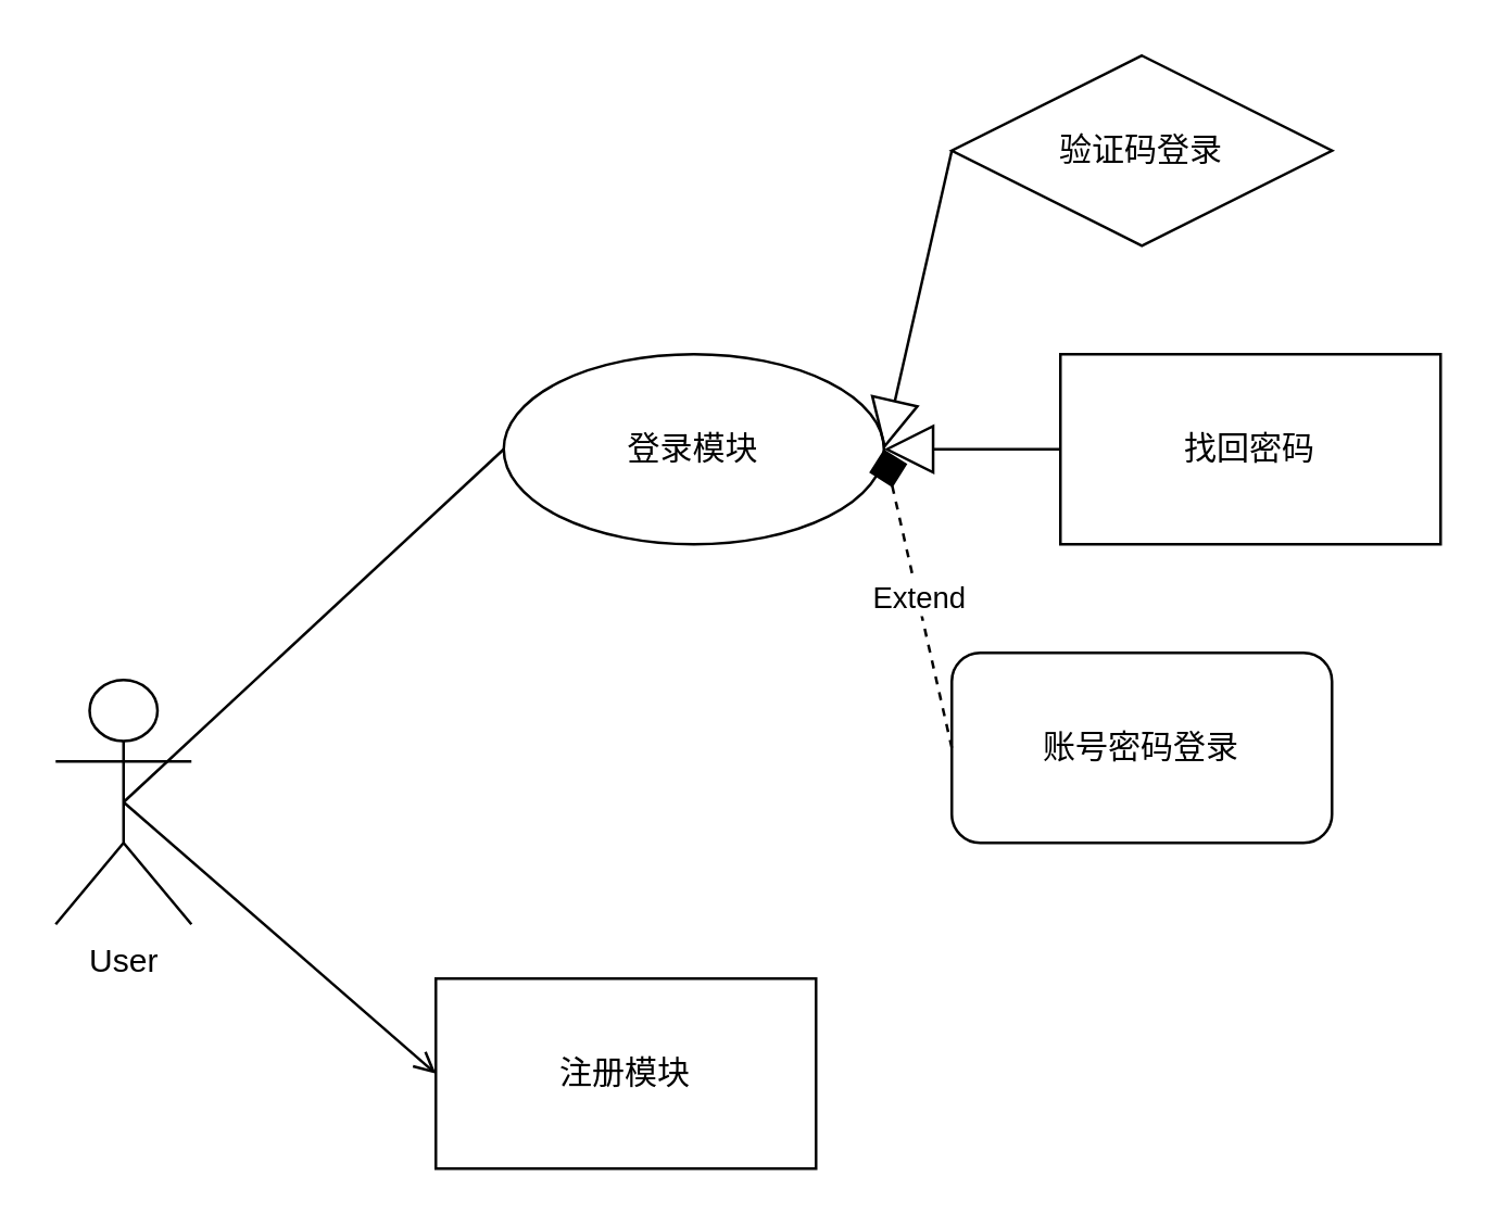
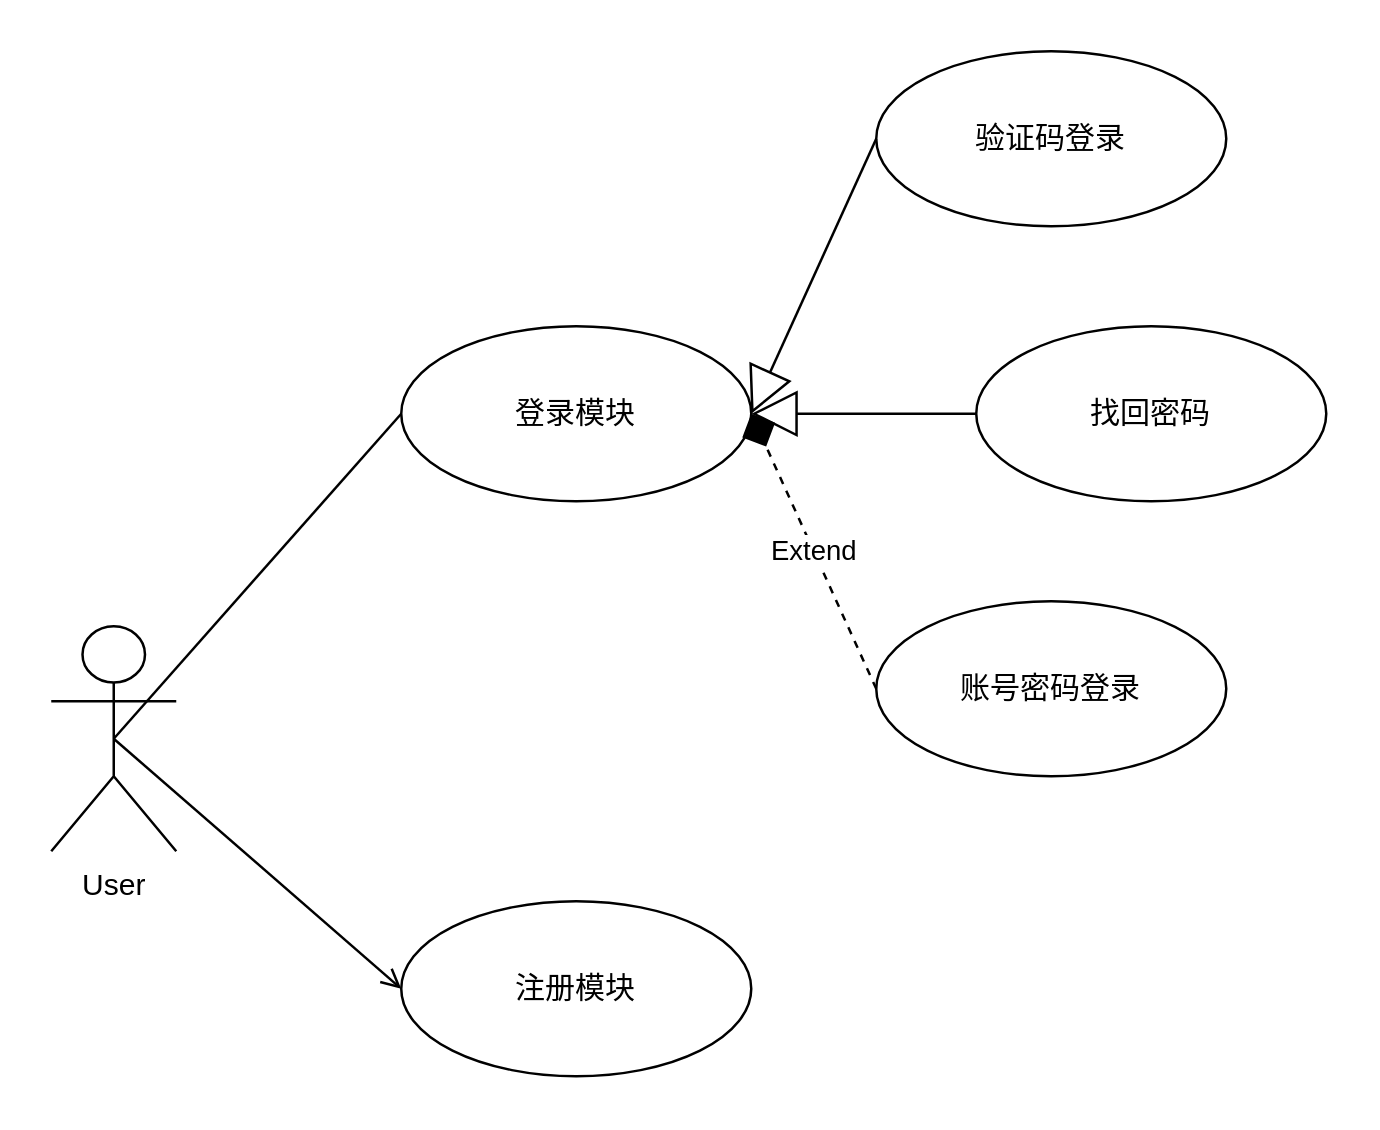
- <mxCell id="5" value="验证码登录" style="rhombus;whiteSpace=wrap;html=1;" vertex="1" parent="1"><mxGeometry x="350" y="20" width="140" height="70" as="geometry" /></mxCell>
+ <mxCell id="5" value="验证码登录" style="ellipse;whiteSpace=wrap;html=1;" vertex="1" parent="1"><mxGeometry x="350" y="20" width="140" height="70" as="geometry" /></mxCell>
- <mxCell id="3" value="登录模块" style="ellipse;whiteSpace=wrap;html=1;" vertex="1" parent="1"><mxGeometry x="185" y="130" width="140" height="70" as="geometry" /></mxCell>
+ <mxCell id="3" value="登录模块" style="ellipse;whiteSpace=wrap;html=1;" vertex="1" parent="1"><mxGeometry x="160" y="130" width="140" height="70" as="geometry" /></mxCell>
- <mxCell id="6" value="找回密码" style="whiteSpace=wrap;html=1;rounded=0;" vertex="1" parent="1"><mxGeometry x="390" y="130" width="140" height="70" as="geometry" /></mxCell>
+ <mxCell id="6" value="找回密码" style="ellipse;whiteSpace=wrap;html=1;" vertex="1" parent="1"><mxGeometry x="390" y="130" width="140" height="70" as="geometry" /></mxCell>
- <mxCell id="7" value="账号密码登录" style="whiteSpace=wrap;html=1;rounded=1;" vertex="1" parent="1"><mxGeometry x="350" y="240" width="140" height="70" as="geometry" /></mxCell>
+ <mxCell id="7" value="账号密码登录" style="ellipse;whiteSpace=wrap;html=1;" vertex="1" parent="1"><mxGeometry x="350" y="240" width="140" height="70" as="geometry" /></mxCell>
- <mxCell id="4" value="注册模块" style="whiteSpace=wrap;html=1;rounded=0;" vertex="1" parent="1"><mxGeometry x="160" y="360" width="140" height="70" as="geometry" /></mxCell>
+ <mxCell id="4" value="注册模块" style="ellipse;whiteSpace=wrap;html=1;" vertex="1" parent="1"><mxGeometry x="160" y="360" width="140" height="70" as="geometry" /></mxCell>
